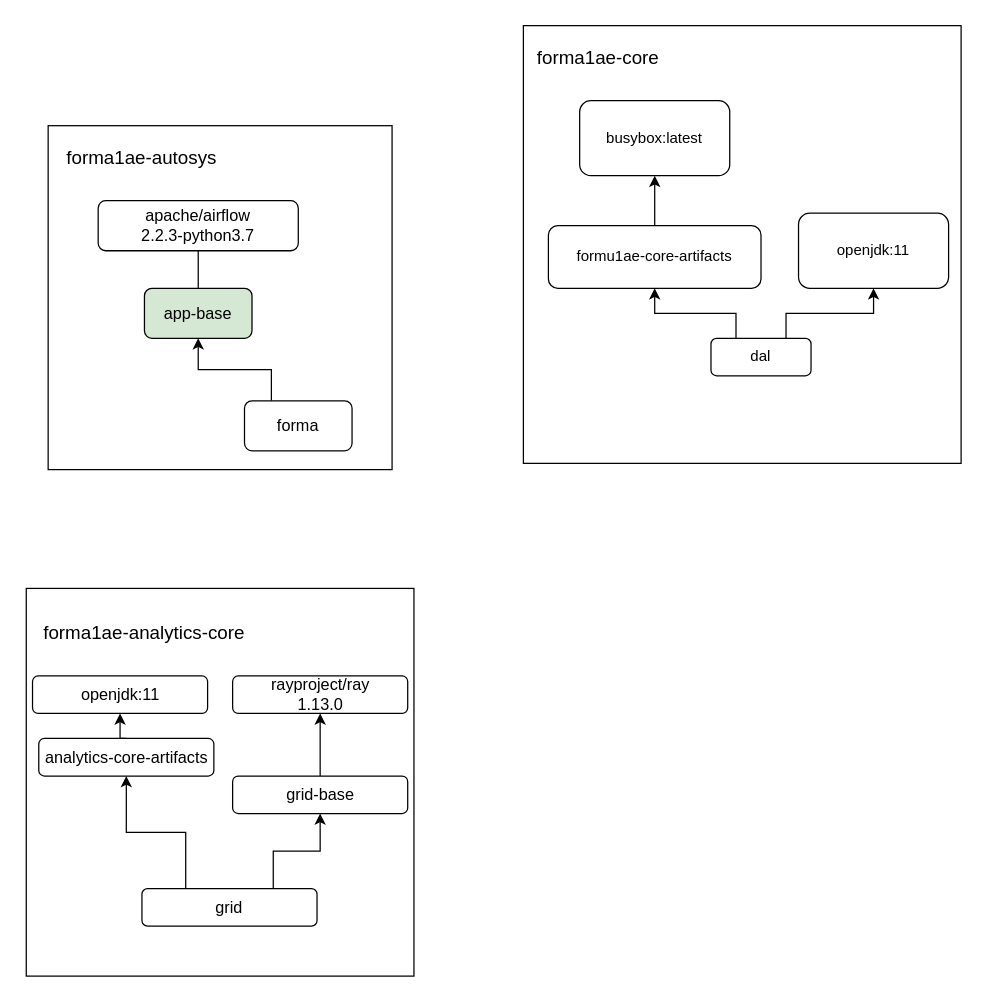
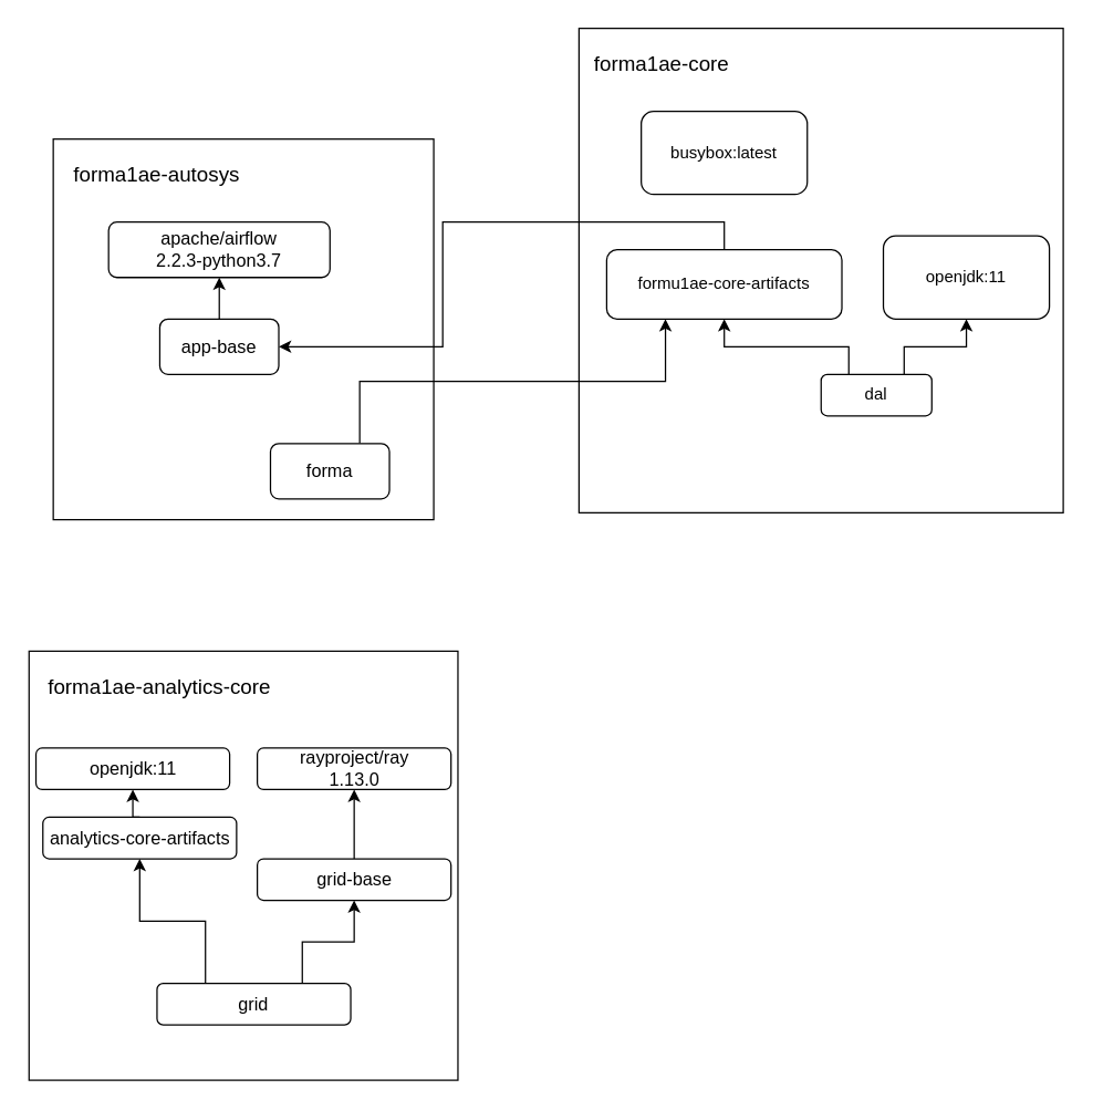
- <mxCell id="6" style="edgeStyle=orthogonalEdgeStyle;rounded=0;orthogonalLoop=1;jettySize=auto;html=1;exitX=0.5;exitY=0;exitDx=0;exitDy=0;" parent="1" source="7" target="5" edge="1"><mxGeometry relative="1" as="geometry" /></mxCell>
+ <mxCell id="6" style="edgeStyle=orthogonalEdgeStyle;rounded=0;orthogonalLoop=1;jettySize=auto;html=1;exitX=0.5;exitY=0;exitDx=0;exitDy=0;" parent="1" source="7" target="14" edge="1"><mxGeometry relative="1" as="geometry" /></mxCell>
- <mxCell id="13" style="edgeStyle=orthogonalEdgeStyle;rounded=0;orthogonalLoop=1;jettySize=auto;html=1;exitX=0.5;exitY=0;exitDx=0;exitDy=0;entryX=0.5;entryY=1;entryDx=0;entryDy=0;fontSize=13;endArrow=none;" parent="1" source="14" target="18" edge="1"><mxGeometry relative="1" as="geometry" /></mxCell>
+ <mxCell id="13" style="edgeStyle=orthogonalEdgeStyle;rounded=0;orthogonalLoop=1;jettySize=auto;html=1;exitX=0.5;exitY=0;exitDx=0;exitDy=0;entryX=0.5;entryY=1;entryDx=0;entryDy=0;fontSize=13;" parent="1" source="14" target="18" edge="1"><mxGeometry relative="1" as="geometry" /></mxCell>
- <mxCell id="14" value="app-base" style="rounded=1;whiteSpace=wrap;html=1;fontSize=13;fillColor=#d5e8d4;" parent="1" vertex="1"><mxGeometry x="115" y="230" width="86" height="40" as="geometry" /></mxCell>
+ <mxCell id="14" value="app-base" style="rounded=1;whiteSpace=wrap;html=1;fontSize=13;" parent="1" vertex="1"><mxGeometry x="115" y="230" width="86" height="40" as="geometry" /></mxCell>
+ <mxCell id="16" style="edgeStyle=orthogonalEdgeStyle;rounded=0;orthogonalLoop=1;jettySize=auto;html=1;exitX=0.75;exitY=0;exitDx=0;exitDy=0;entryX=0.25;entryY=1;entryDx=0;entryDy=0;fontSize=15;" parent="1" source="17" target="7" edge="1"><mxGeometry relative="1" as="geometry" /></mxCell>
- <mxCell id="11" value="dal" style="rounded=1;whiteSpace=wrap;html=1;" parent="1" vertex="1"><mxGeometry x="568" y="270" width="80" height="30" as="geometry" /></mxCell>
+ <mxCell id="11" value="dal" style="rounded=1;whiteSpace=wrap;html=1;" parent="1" vertex="1"><mxGeometry x="593" y="270" width="80" height="30" as="geometry" /></mxCell>
- <mxCell id="15" style="edgeStyle=orthogonalEdgeStyle;rounded=0;orthogonalLoop=1;jettySize=auto;html=1;exitX=0.25;exitY=0;exitDx=0;exitDy=0;entryX=0.5;entryY=1;entryDx=0;entryDy=0;fontSize=13;" parent="1" source="17" target="14" edge="1"><mxGeometry relative="1" as="geometry" /></mxCell>
- <mxCell id="29" value="forma1ae-analytics-core" style="text;html=1;strokeColor=none;fillColor=none;align=center;verticalAlign=middle;whiteSpace=wrap;rounded=0;fontSize=15;" parent="1" vertex="1"><mxGeometry x="30.5" y="490" width="167.5" height="30" as="geometry" /></mxCell>
+ <mxCell id="29" value="forma1ae-analytics-core" style="text;html=1;strokeColor=none;fillColor=none;align=center;verticalAlign=middle;whiteSpace=wrap;rounded=0;fontSize=15;" parent="1" vertex="1"><mxGeometry x="30.5" y="480" width="167.5" height="30" as="geometry" /></mxCell>
